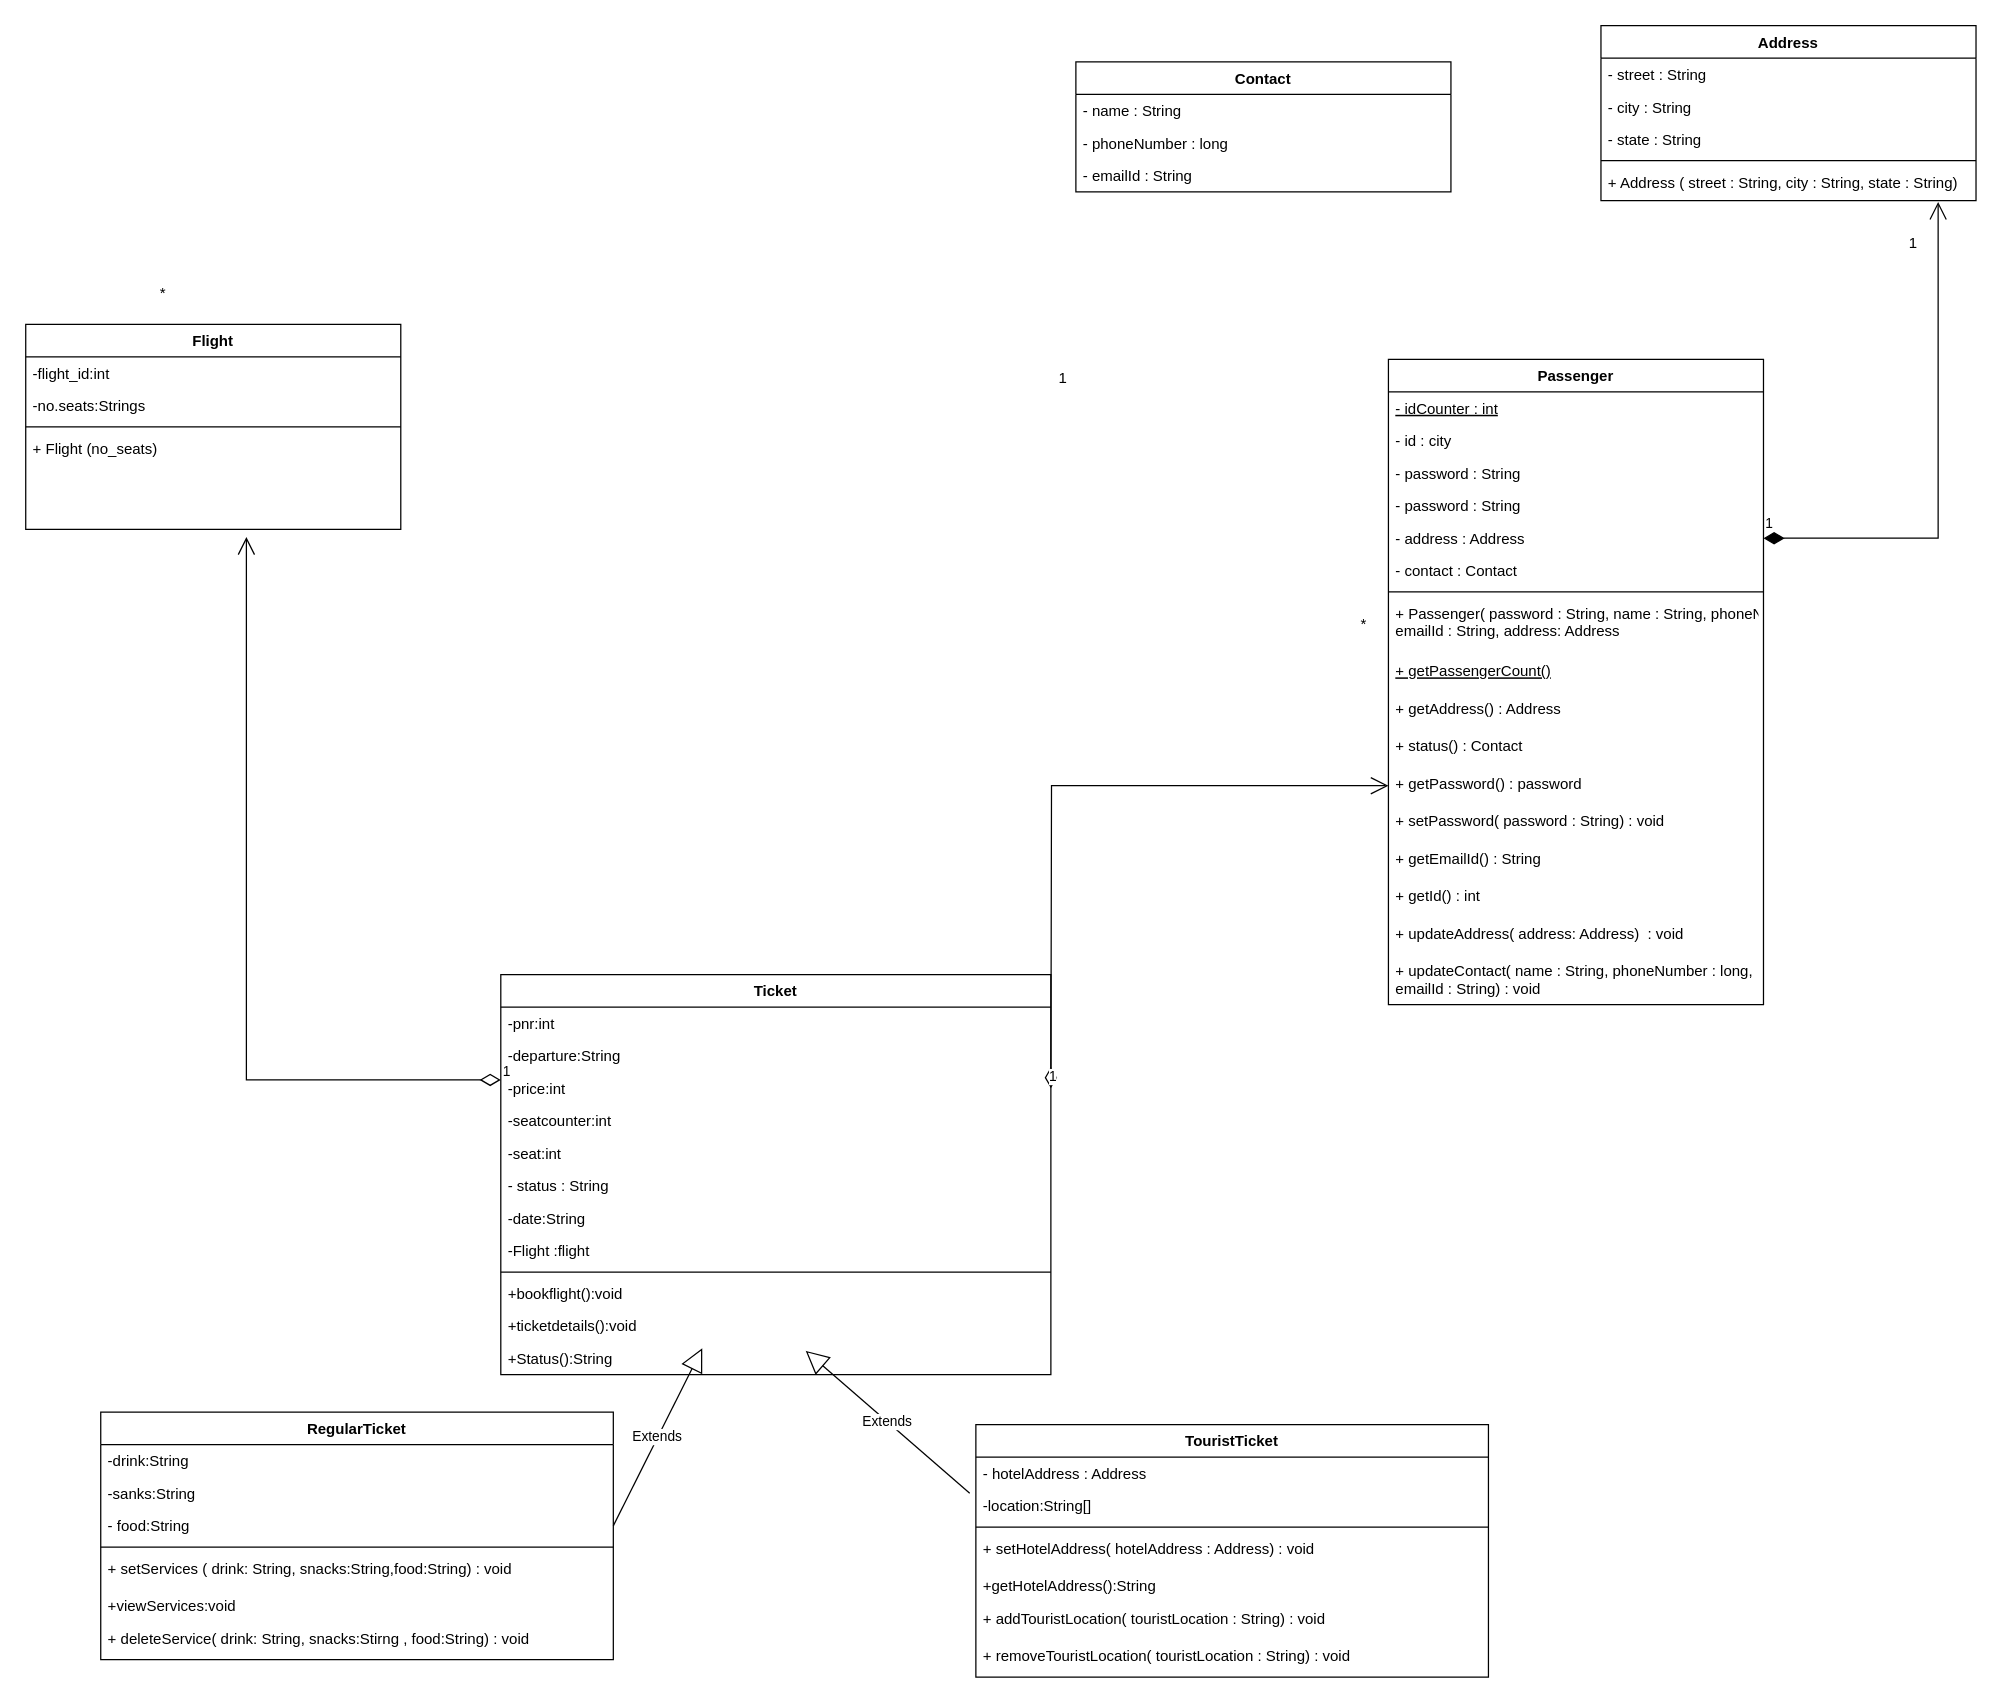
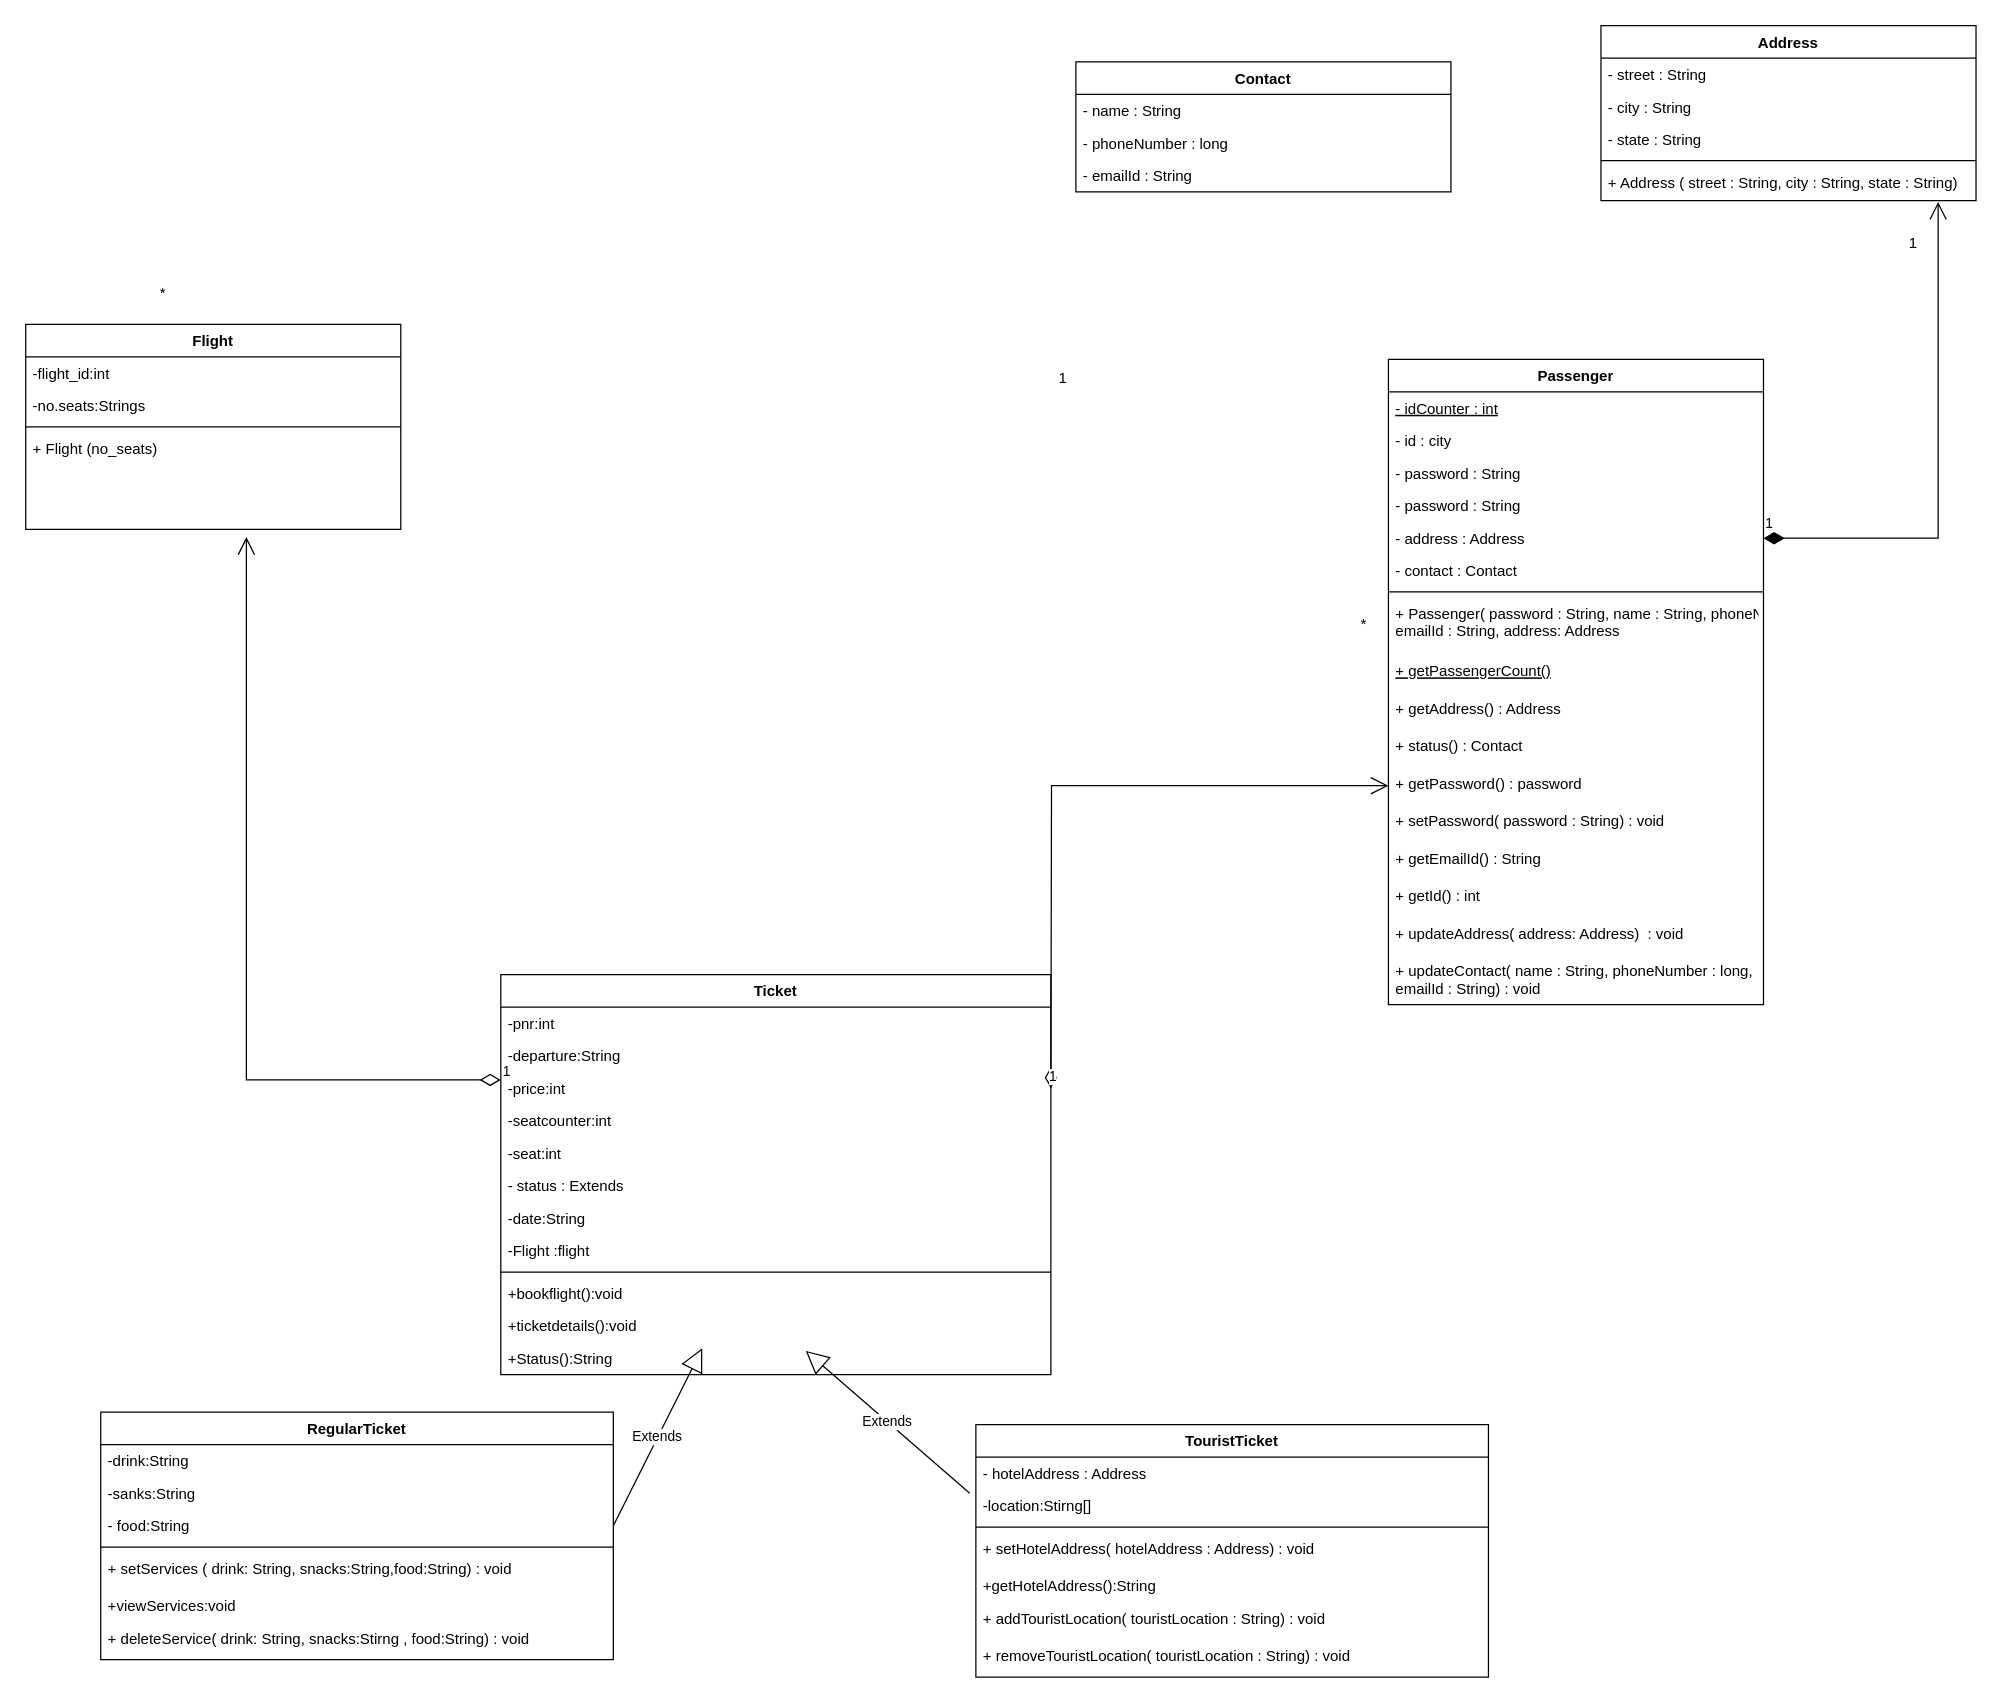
- <mxCell id="41" value="- status : String" style="text;strokeColor=none;fillColor=none;align=left;verticalAlign=top;spacingLeft=4;spacingRight=4;overflow=hidden;rotatable=0;points=[[0,0.5],[1,0.5]];portConstraint=eastwest;" parent="35" vertex="1"><mxGeometry y="156" width="440" height="26" as="geometry" /></mxCell>
+ <mxCell id="41" value="- status : Extends" style="text;strokeColor=none;fillColor=none;align=left;verticalAlign=top;spacingLeft=4;spacingRight=4;overflow=hidden;rotatable=0;points=[[0,0.5],[1,0.5]];portConstraint=eastwest;" parent="35" vertex="1"><mxGeometry y="156" width="440" height="26" as="geometry" /></mxCell>
- <mxCell id="58" value="-location:String[]" style="text;strokeColor=none;fillColor=none;align=left;verticalAlign=top;spacingLeft=4;spacingRight=4;overflow=hidden;rotatable=0;points=[[0,0.5],[1,0.5]];portConstraint=eastwest;" parent="56" vertex="1"><mxGeometry y="52" width="410" height="26" as="geometry" /></mxCell>
+ <mxCell id="58" value="-location:Stirng[]" style="text;strokeColor=none;fillColor=none;align=left;verticalAlign=top;spacingLeft=4;spacingRight=4;overflow=hidden;rotatable=0;points=[[0,0.5],[1,0.5]];portConstraint=eastwest;" parent="56" vertex="1"><mxGeometry y="52" width="410" height="26" as="geometry" /></mxCell>
